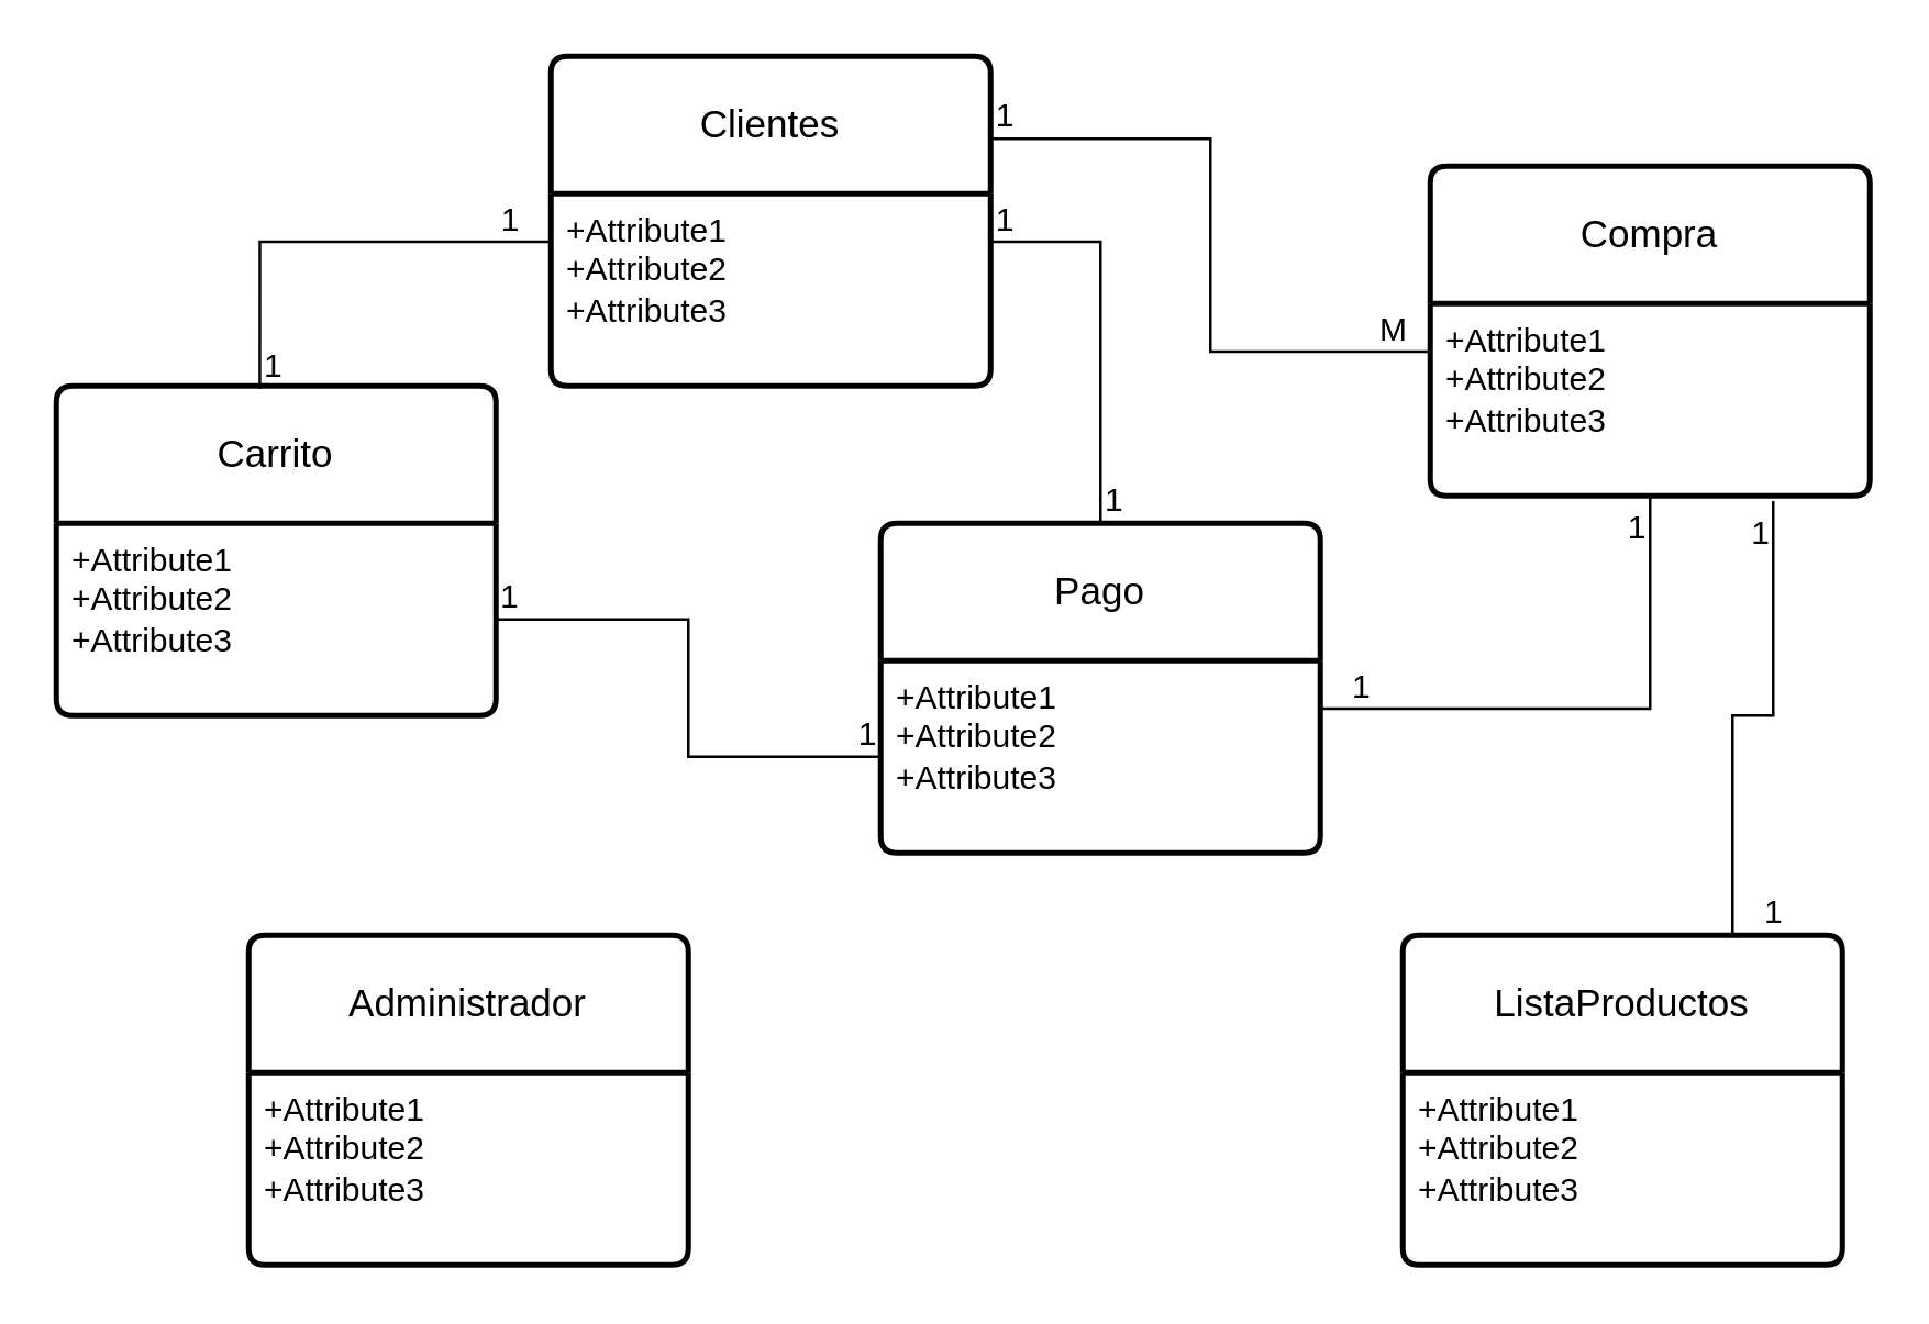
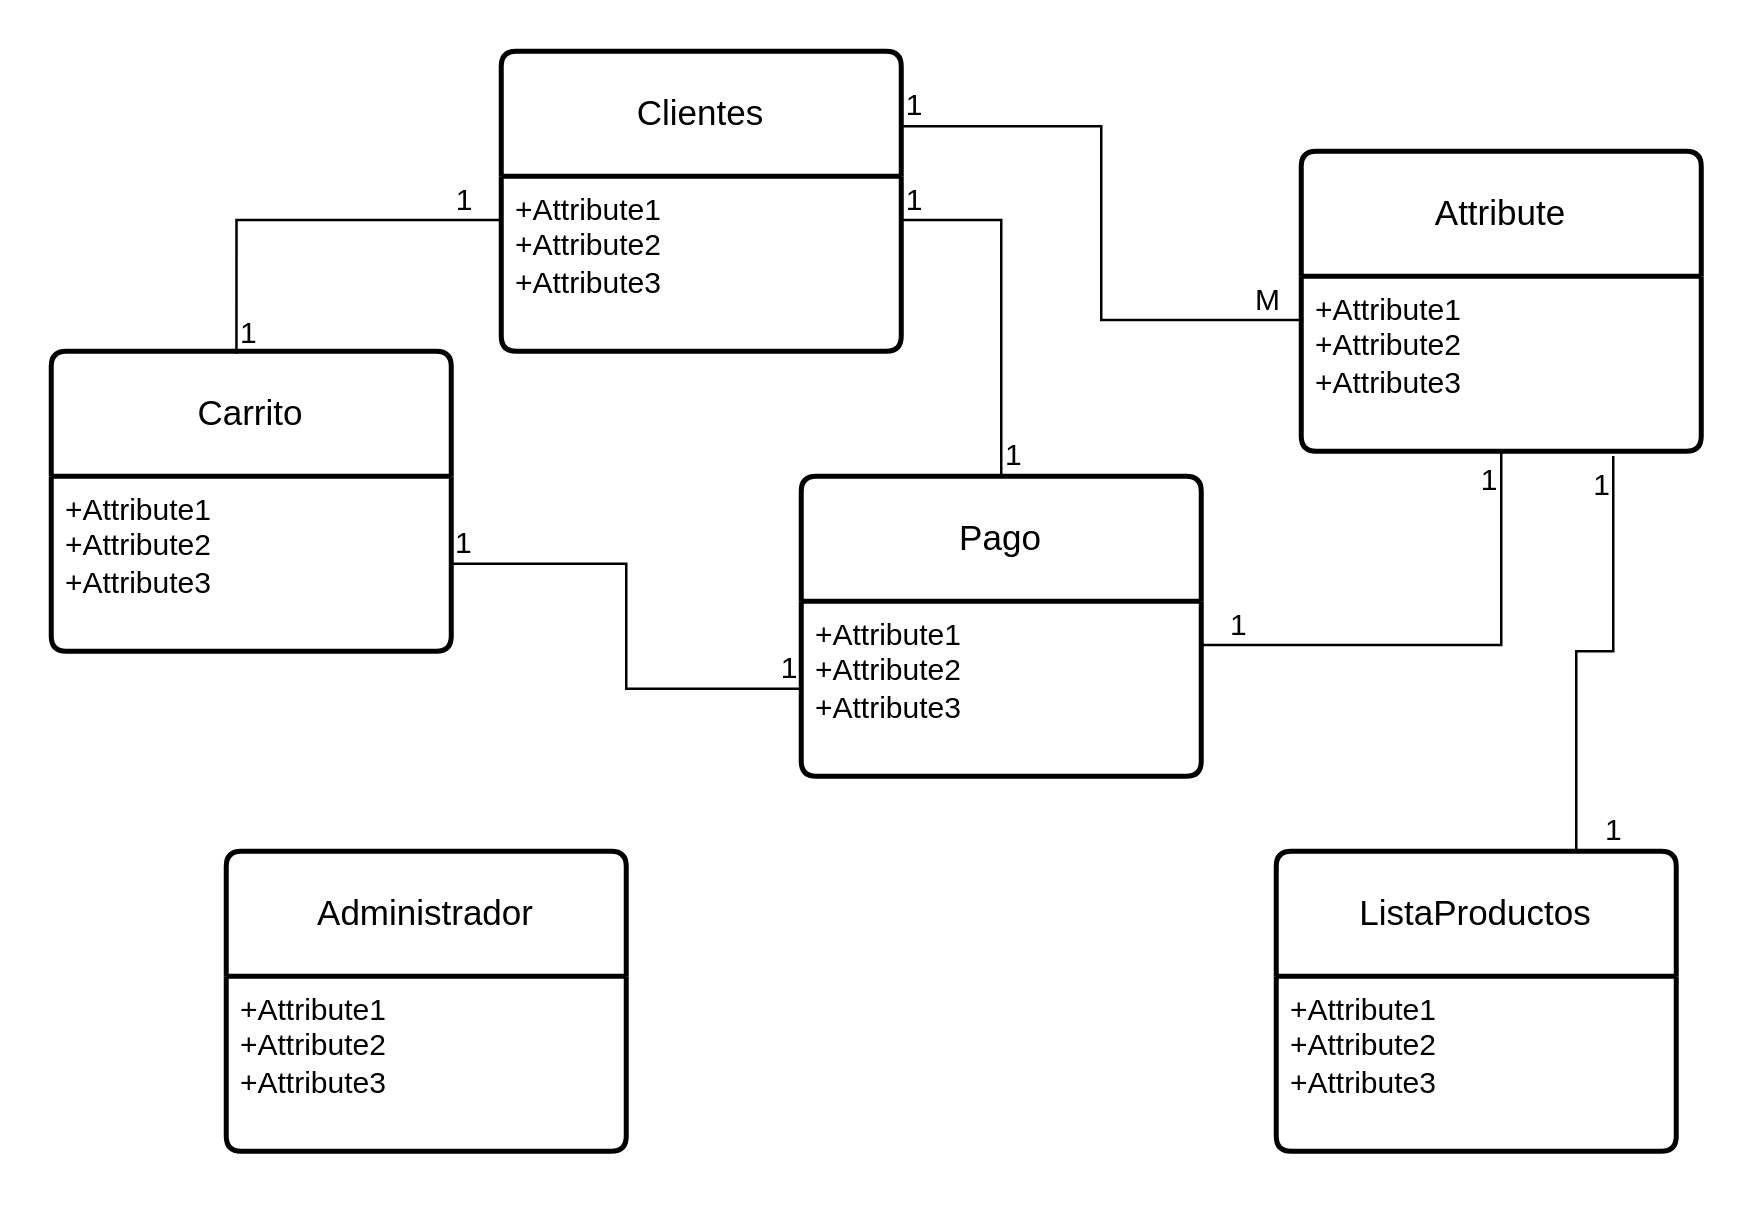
- <mxCell id="20" value="Compra" style="swimlane;childLayout=stackLayout;horizontal=1;startSize=50;horizontalStack=0;rounded=1;fontSize=14;fontStyle=0;strokeWidth=2;resizeParent=0;resizeLast=1;shadow=0;dashed=0;align=center;arcSize=4;whiteSpace=wrap;html=1;" vertex="1" parent="1"><mxGeometry x="520" y="60" width="160" height="120" as="geometry" /></mxCell>
+ <mxCell id="20" value="Attribute" style="swimlane;childLayout=stackLayout;horizontal=1;startSize=50;horizontalStack=0;rounded=1;fontSize=14;fontStyle=0;strokeWidth=2;resizeParent=0;resizeLast=1;shadow=0;dashed=0;align=center;arcSize=4;whiteSpace=wrap;html=1;" vertex="1" parent="1"><mxGeometry x="520" y="60" width="160" height="120" as="geometry" /></mxCell>
